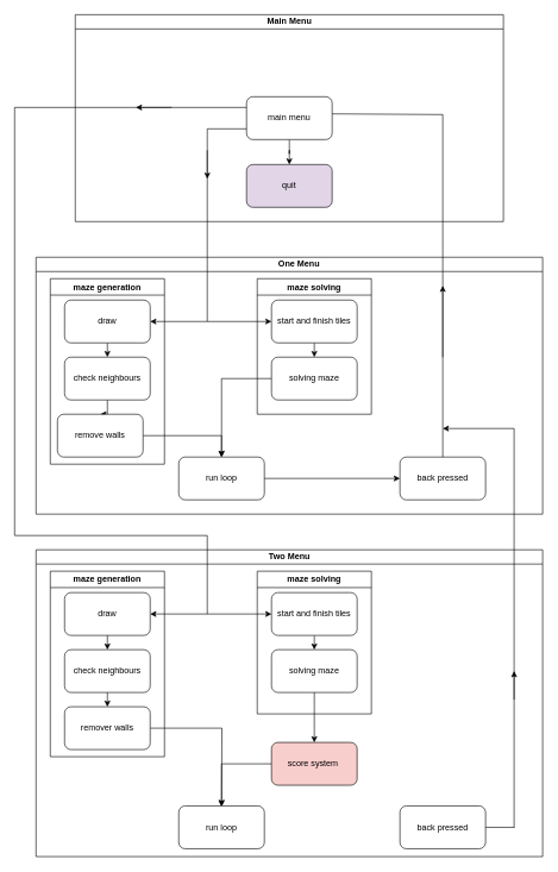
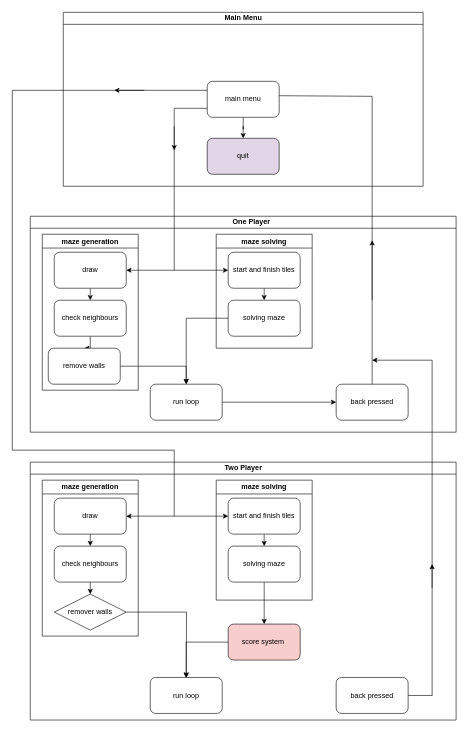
- <mxCell id="6" value="&lt;span style=&quot;white-space: pre;&quot;&gt;&#09;&lt;/span&gt;One Menu" style="swimlane;html=1;startSize=20;horizontal=1;containerType=tree;glass=0;" vertex="1" parent="1"><mxGeometry x="50" y="360" width="710" height="360" as="geometry" /></mxCell>
+ <mxCell id="6" value="&lt;span style=&quot;white-space: pre;&quot;&gt;&#09;&lt;/span&gt;One Player" style="swimlane;html=1;startSize=20;horizontal=1;containerType=tree;glass=0;" vertex="1" parent="1"><mxGeometry x="50" y="360" width="710" height="360" as="geometry" /></mxCell>
- <mxCell id="23" value="Two Menu" style="swimlane;html=1;startSize=20;horizontal=1;containerType=tree;glass=0;" vertex="1" parent="1"><mxGeometry x="50" y="770" width="710" height="430" as="geometry" /></mxCell>
+ <mxCell id="23" value="Two Player" style="swimlane;html=1;startSize=20;horizontal=1;containerType=tree;glass=0;" vertex="1" parent="1"><mxGeometry x="50" y="770" width="710" height="430" as="geometry" /></mxCell>
- <mxCell id="29" value="remover walls" style="rounded=1;whiteSpace=wrap;html=1;" vertex="1" parent="24"><mxGeometry x="20" y="190" width="120" height="60" as="geometry" /></mxCell>
+ <mxCell id="29" value="remover walls" style="rhombus;whiteSpace=wrap;html=1;" vertex="1" parent="24"><mxGeometry x="20" y="190" width="120" height="60" as="geometry" /></mxCell>
